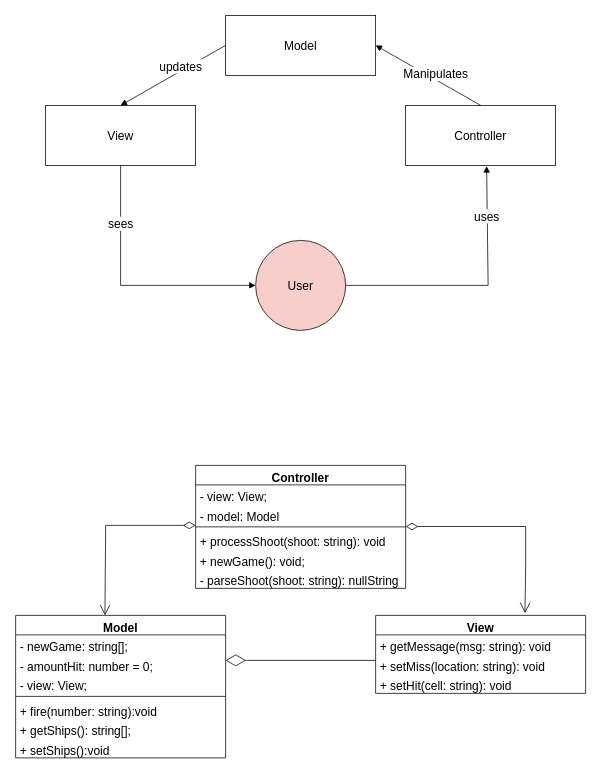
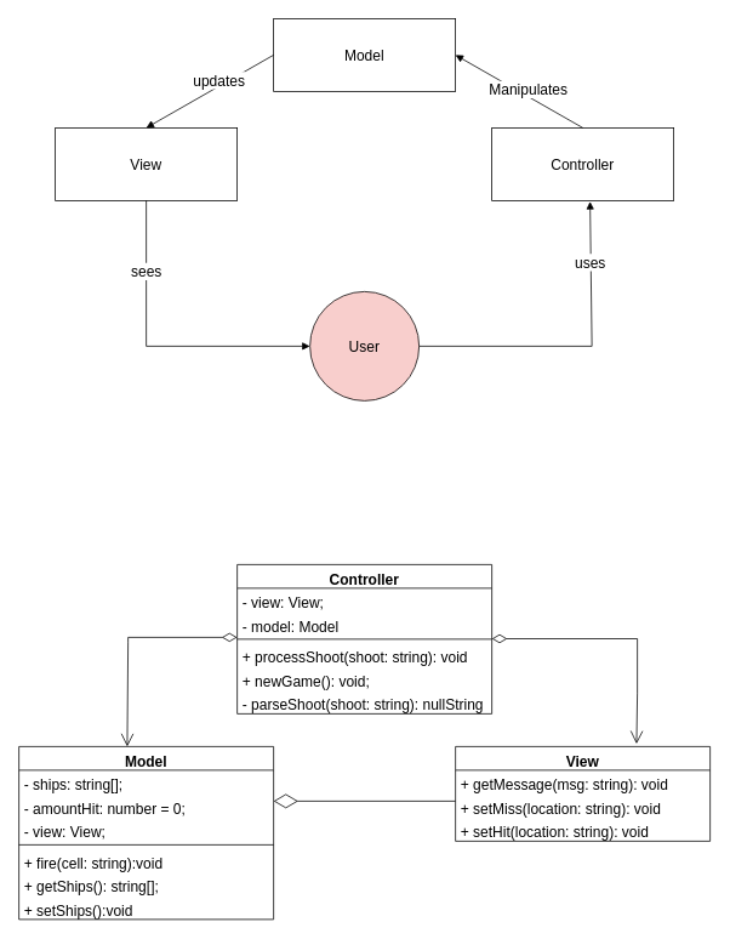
- <mxCell id="15" value="- newGame: string[];&#10;" style="text;strokeColor=none;fillColor=none;align=left;verticalAlign=top;spacingLeft=4;spacingRight=4;overflow=hidden;rotatable=0;points=[[0,0.5],[1,0.5]];portConstraint=eastwest;fontSize=16;" vertex="1" parent="14"><mxGeometry y="26" width="280" height="26" as="geometry" /></mxCell>
+ <mxCell id="15" value="- ships: string[];&#10;" style="text;strokeColor=none;fillColor=none;align=left;verticalAlign=top;spacingLeft=4;spacingRight=4;overflow=hidden;rotatable=0;points=[[0,0.5],[1,0.5]];portConstraint=eastwest;fontSize=16;" vertex="1" parent="14"><mxGeometry y="26" width="280" height="26" as="geometry" /></mxCell>
- <mxCell id="13" value="+ setHit(cell: string): void" style="text;strokeColor=none;fillColor=none;align=left;verticalAlign=top;spacingLeft=4;spacingRight=4;overflow=hidden;rotatable=0;points=[[0,0.5],[1,0.5]];portConstraint=eastwest;fontSize=16;" vertex="1" parent="10"><mxGeometry y="78" width="280" height="26" as="geometry" /></mxCell>
+ <mxCell id="13" value="+ setHit(location: string): void" style="text;strokeColor=none;fillColor=none;align=left;verticalAlign=top;spacingLeft=4;spacingRight=4;overflow=hidden;rotatable=0;points=[[0,0.5],[1,0.5]];portConstraint=eastwest;fontSize=16;" vertex="1" parent="10"><mxGeometry y="78" width="280" height="26" as="geometry" /></mxCell>
- <mxCell id="19" value="+ fire(number: string):void" style="text;strokeColor=none;fillColor=none;align=left;verticalAlign=top;spacingLeft=4;spacingRight=4;overflow=hidden;rotatable=0;points=[[0,0.5],[1,0.5]];portConstraint=eastwest;fontSize=16;" vertex="1" parent="14"><mxGeometry y="112" width="280" height="26" as="geometry" /></mxCell>
+ <mxCell id="19" value="+ fire(cell: string):void" style="text;strokeColor=none;fillColor=none;align=left;verticalAlign=top;spacingLeft=4;spacingRight=4;overflow=hidden;rotatable=0;points=[[0,0.5],[1,0.5]];portConstraint=eastwest;fontSize=16;" vertex="1" parent="14"><mxGeometry y="112" width="280" height="26" as="geometry" /></mxCell>
